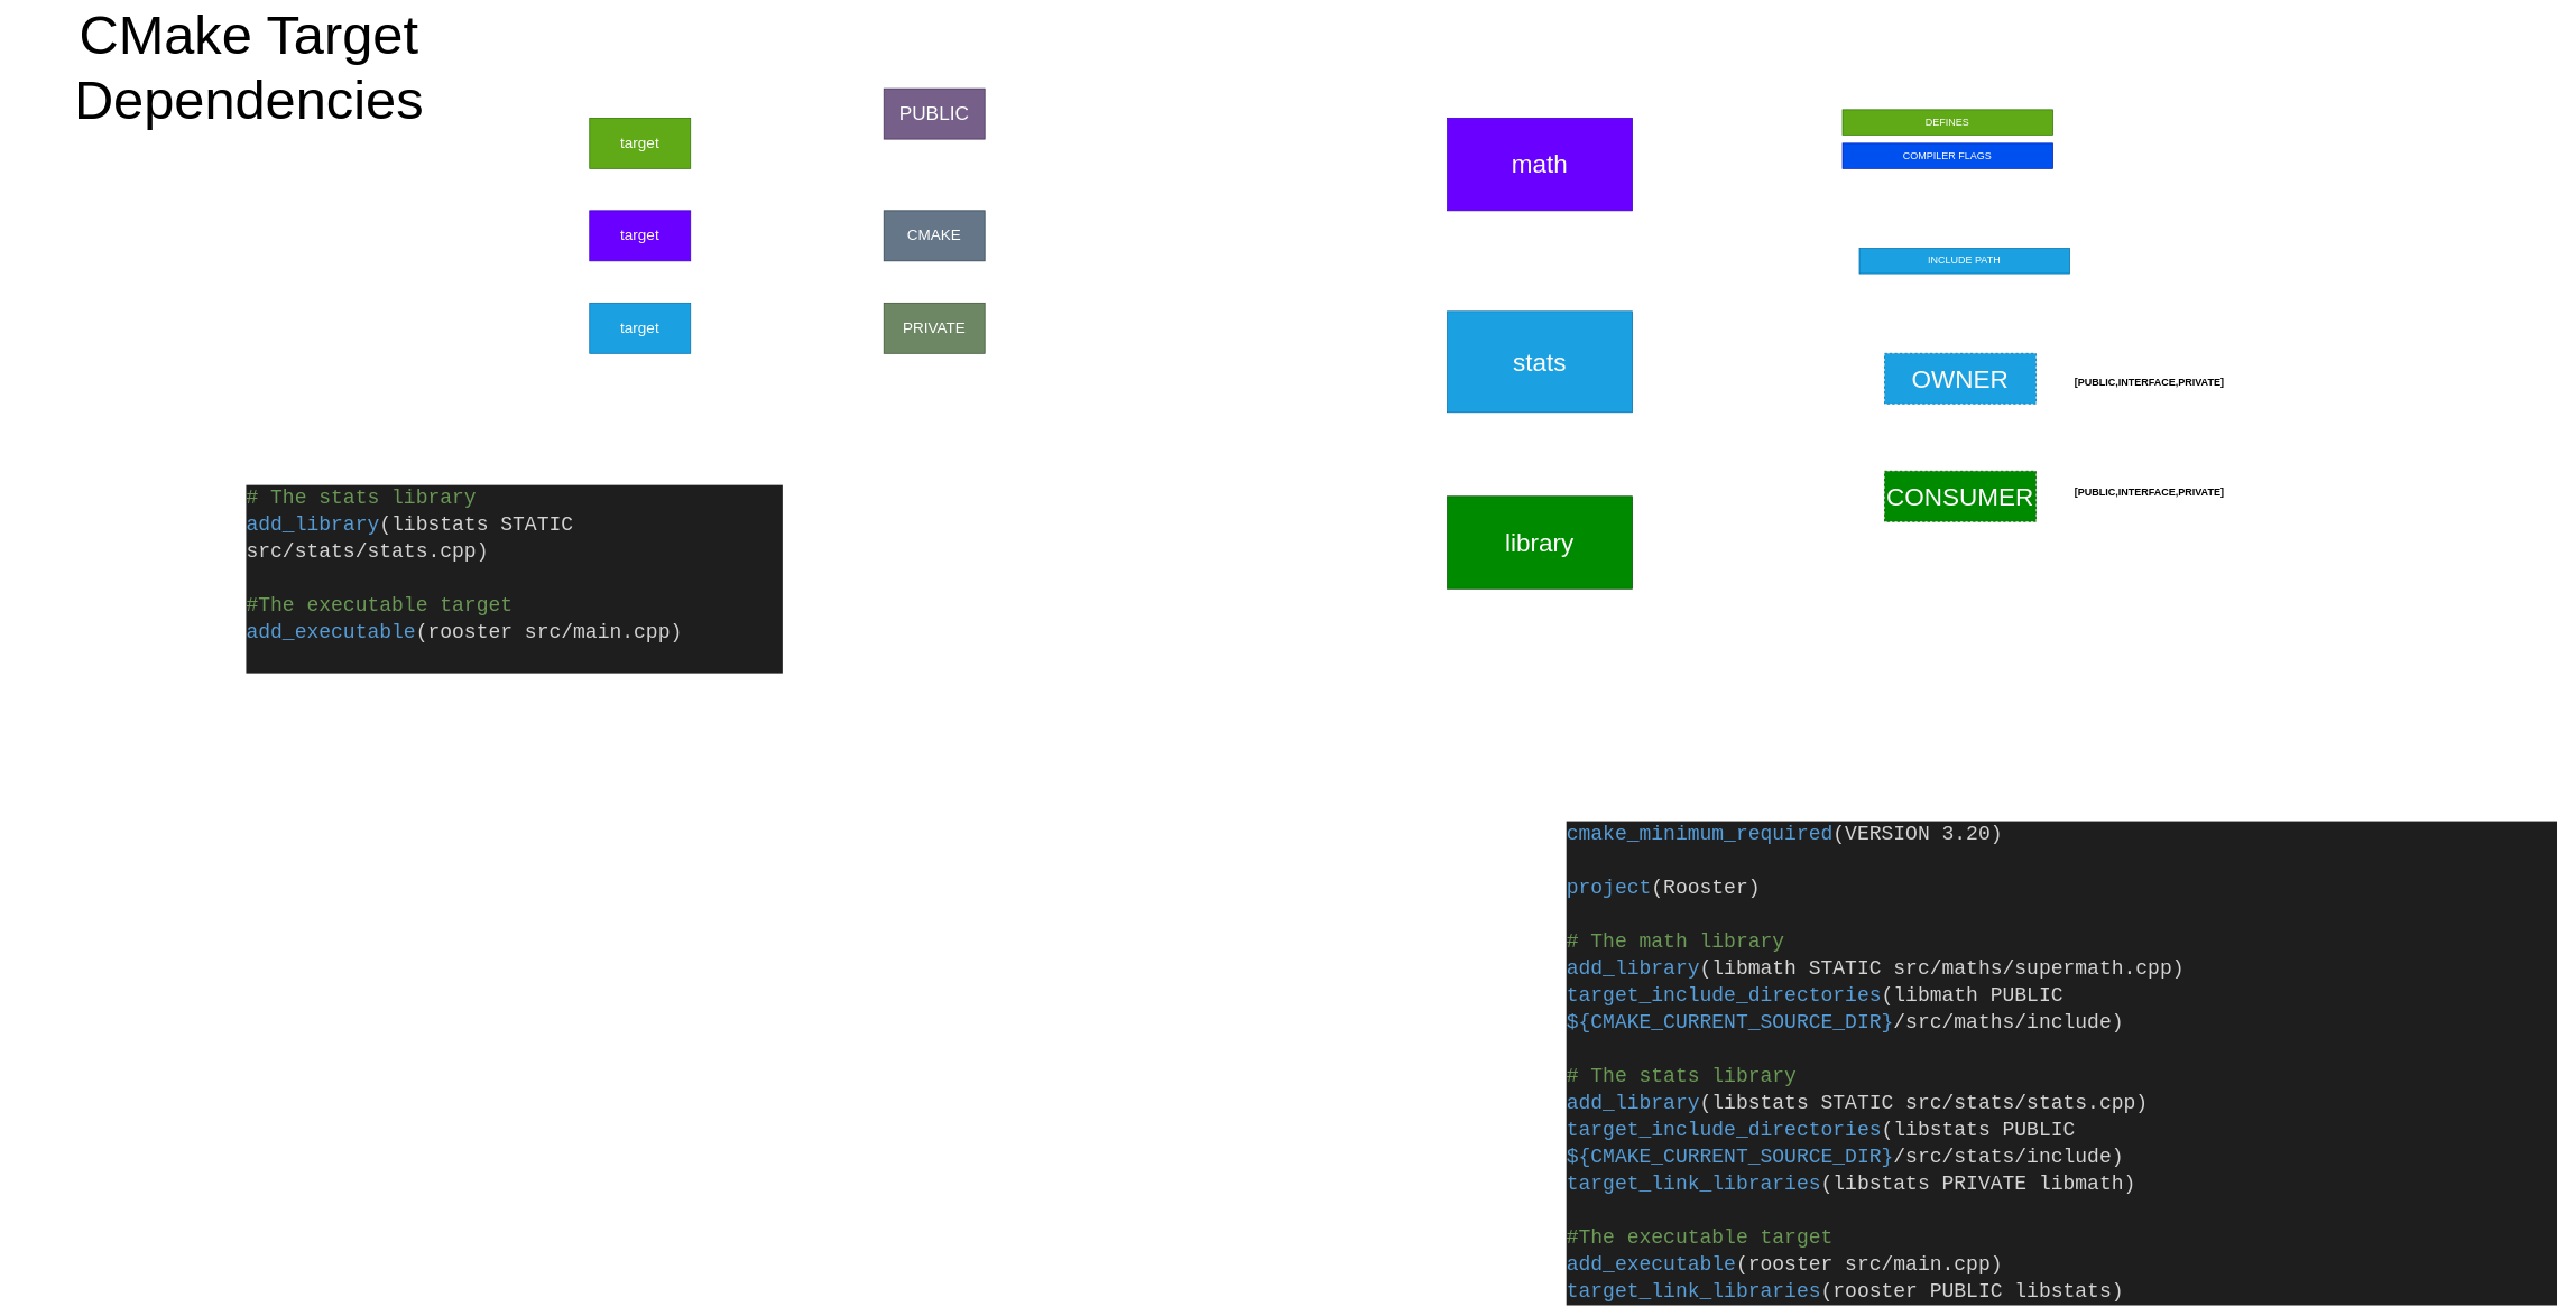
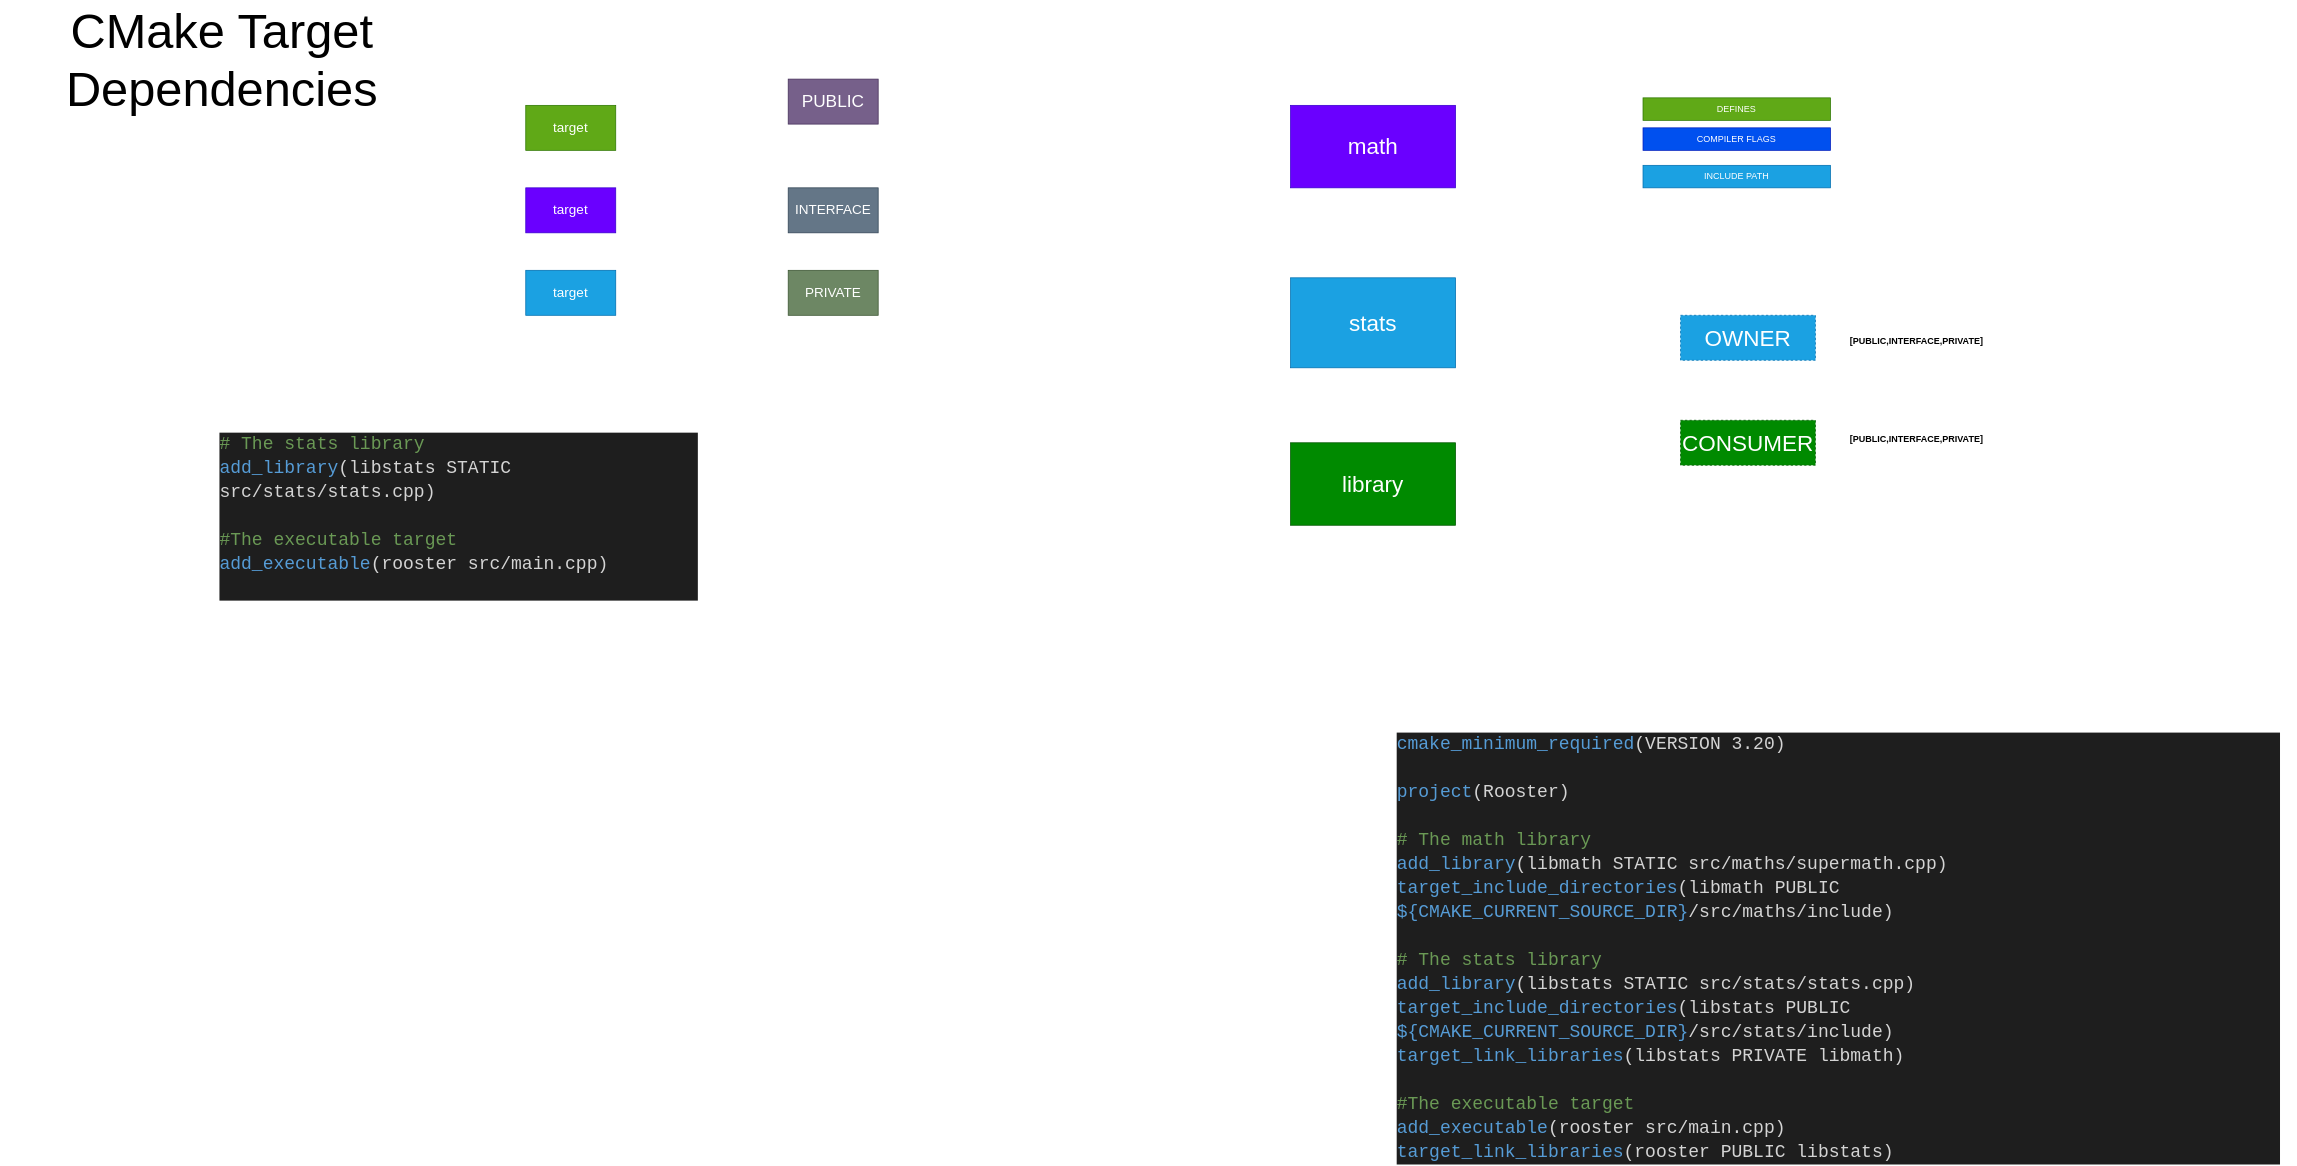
- <mxCell id="6" value="&lt;font style=&quot;font-size: 18px;&quot;&gt;CMAKE&lt;/font&gt;" style="rounded=0;whiteSpace=wrap;html=1;fillColor=#647687;strokeColor=#314354;fontColor=#ffffff;" parent="1" vertex="1"><mxGeometry x="1050" y="250" width="120" height="60" as="geometry" /></mxCell>
+ <mxCell id="6" value="&lt;font style=&quot;font-size: 18px;&quot;&gt;INTERFACE&lt;/font&gt;" style="rounded=0;whiteSpace=wrap;html=1;fillColor=#647687;strokeColor=#314354;fontColor=#ffffff;" parent="1" vertex="1"><mxGeometry x="1050" y="250" width="120" height="60" as="geometry" /></mxCell>
- <mxCell id="15" value="INCLUDE PATH" style="rounded=0;whiteSpace=wrap;html=1;fillColor=#1ba1e2;fontColor=#ffffff;strokeColor=#006EAF;" parent="1" vertex="1"><mxGeometry x="2210" y="295" width="250" height="30" as="geometry" /></mxCell>
+ <mxCell id="15" value="INCLUDE PATH" style="rounded=0;whiteSpace=wrap;html=1;fillColor=#1ba1e2;fontColor=#ffffff;strokeColor=#006EAF;" parent="1" vertex="1"><mxGeometry x="2190" y="220" width="250" height="30" as="geometry" /></mxCell>
